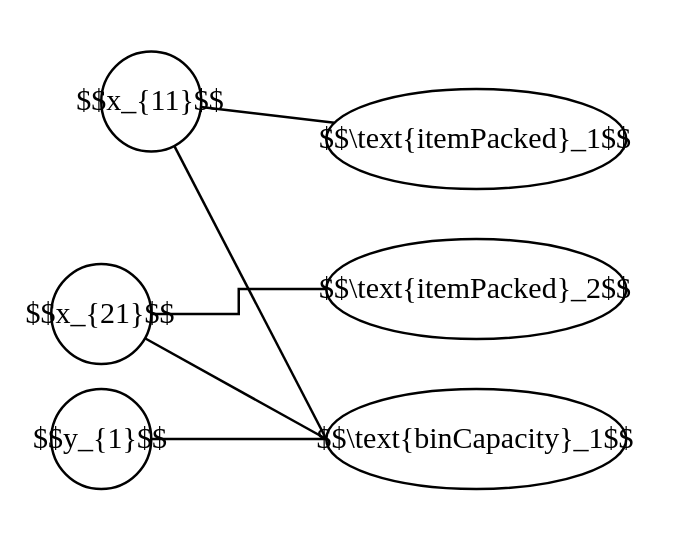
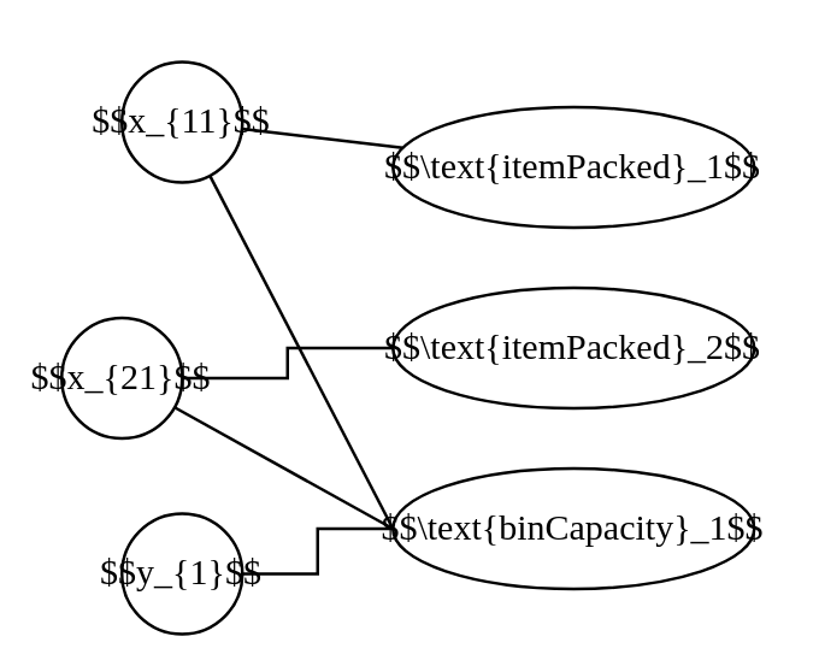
- <mxCell id="9" value="$$y_{1}$$" style="ellipse;whiteSpace=wrap;html=1;aspect=fixed;fontFamily=Times New Roman;" vertex="1" parent="1"><mxGeometry x="20" y="155" width="40" height="40" as="geometry" /></mxCell>
+ <mxCell id="9" value="$$y_{1}$$" style="ellipse;whiteSpace=wrap;html=1;aspect=fixed;fontFamily=Times New Roman;" vertex="1" parent="1"><mxGeometry x="40" y="170" width="40" height="40" as="geometry" /></mxCell>
